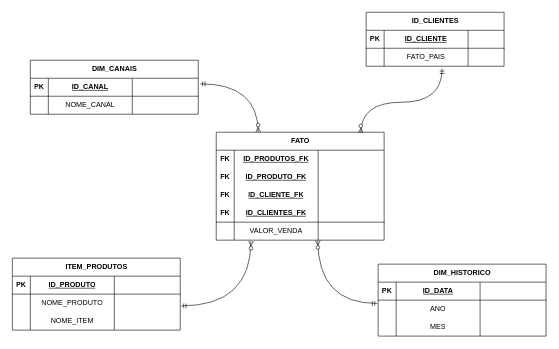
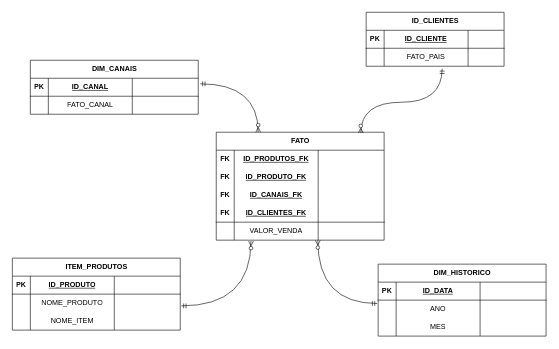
- <mxCell id="9" value="&lt;span style=&quot;text-align: left;&quot;&gt;NOME_CANAL&lt;/span&gt;" style="shape=partialRectangle;connectable=0;fillColor=none;top=0;left=0;bottom=0;right=0;editable=1;overflow=hidden;whiteSpace=wrap;html=1;" vertex="1" parent="7"><mxGeometry x="30" width="140" height="30" as="geometry"><mxRectangle width="140" height="30" as="alternateBounds" /></mxGeometry></mxCell>
+ <mxCell id="9" value="&lt;span style=&quot;text-align: left;&quot;&gt;FATO_CANAL&lt;/span&gt;" style="shape=partialRectangle;connectable=0;fillColor=none;top=0;left=0;bottom=0;right=0;editable=1;overflow=hidden;whiteSpace=wrap;html=1;" vertex="1" parent="7"><mxGeometry x="30" width="140" height="30" as="geometry"><mxRectangle width="140" height="30" as="alternateBounds" /></mxGeometry></mxCell>
- <mxCell id="35" value="&lt;b&gt;&lt;u&gt;ID_CLIENTE_FK&lt;/u&gt;&lt;/b&gt;" style="shape=partialRectangle;connectable=0;fillColor=none;top=0;left=0;bottom=0;right=0;editable=1;overflow=hidden;whiteSpace=wrap;html=1;" vertex="1" parent="33"><mxGeometry x="30" width="140" height="30" as="geometry"><mxRectangle width="140" height="30" as="alternateBounds" /></mxGeometry></mxCell>
+ <mxCell id="35" value="&lt;b&gt;&lt;u&gt;ID_CANAIS_FK&lt;/u&gt;&lt;/b&gt;" style="shape=partialRectangle;connectable=0;fillColor=none;top=0;left=0;bottom=0;right=0;editable=1;overflow=hidden;whiteSpace=wrap;html=1;" vertex="1" parent="33"><mxGeometry x="30" width="140" height="30" as="geometry"><mxRectangle width="140" height="30" as="alternateBounds" /></mxGeometry></mxCell>
